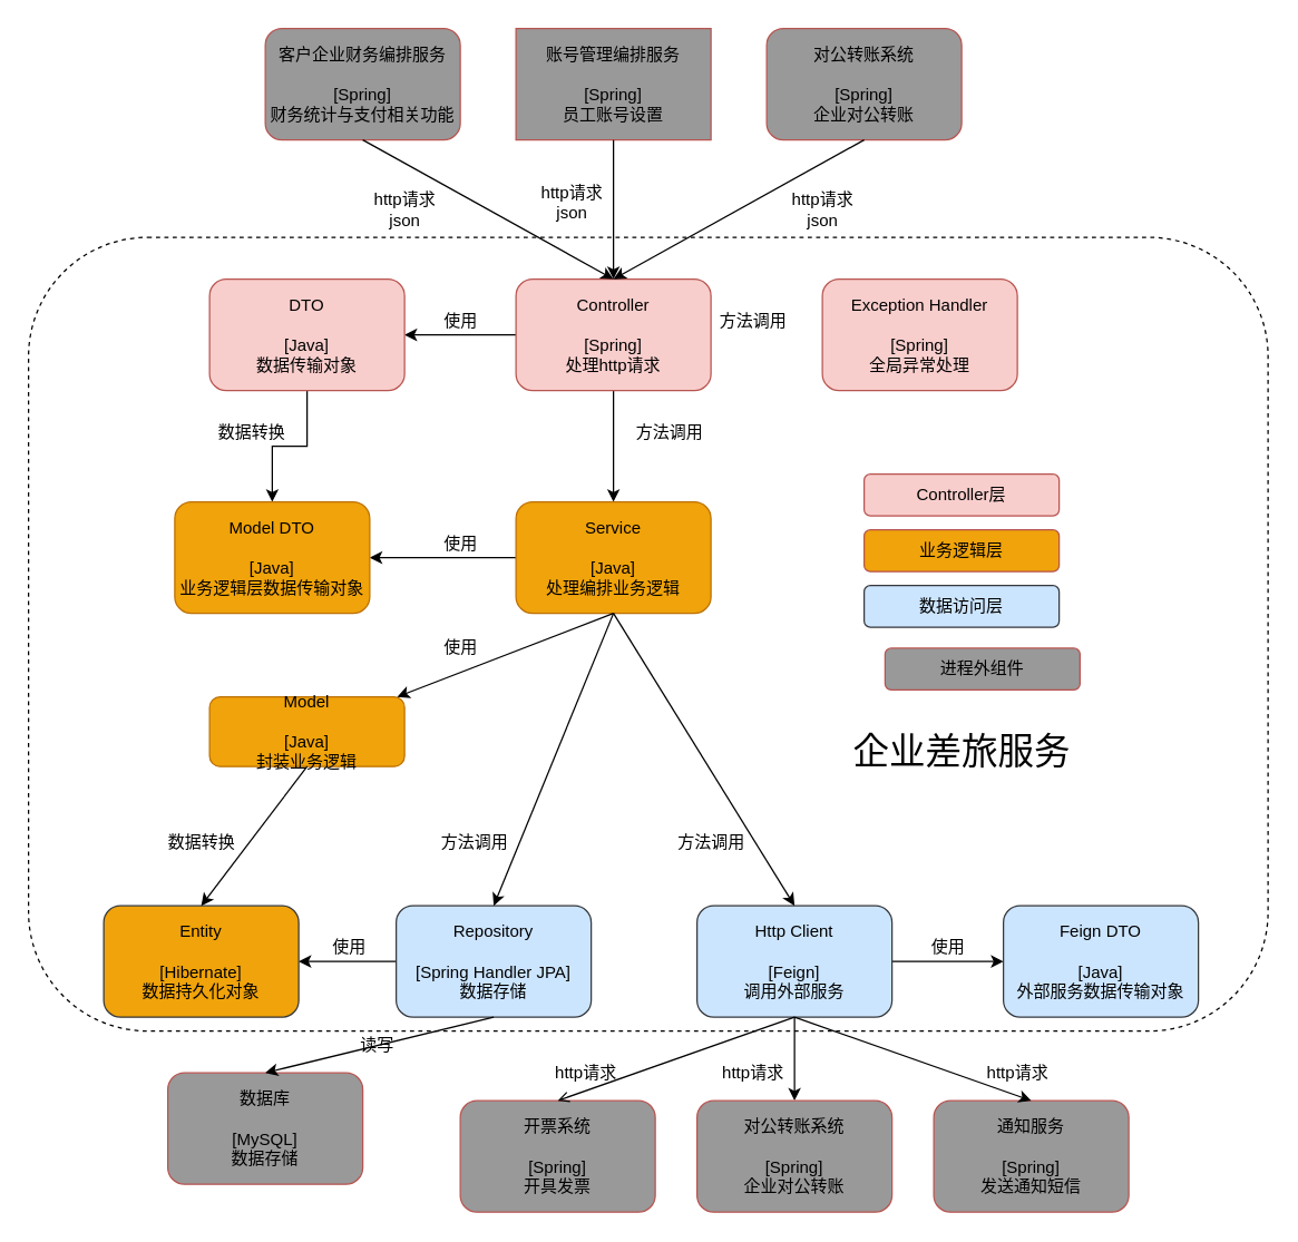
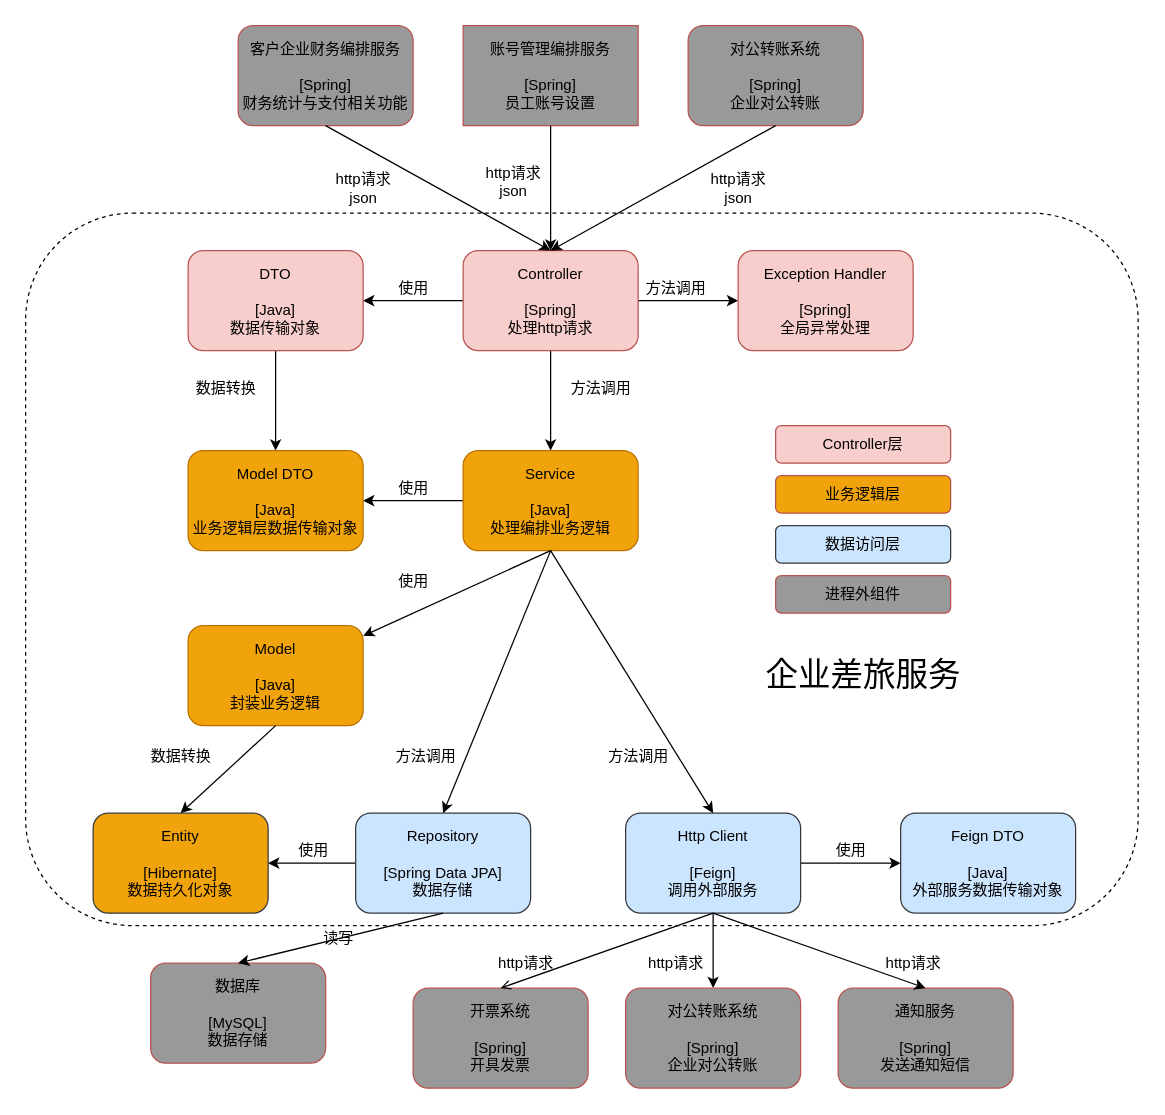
+ <mxCell id="3" style="edgeStyle=orthogonalEdgeStyle;rounded=0;orthogonalLoop=1;jettySize=auto;html=1;entryX=0;entryY=0.5;entryDx=0;entryDy=0;fontColor=#000000;" edge="1" parent="1" source="6" target="9"><mxGeometry relative="1" as="geometry" /></mxCell>
- <mxCell id="26" value="Model DTO&lt;br&gt;&lt;br&gt;[Java]&lt;br&gt;业务逻辑层数据传输对象" style="rounded=1;whiteSpace=wrap;html=1;fillColor=#f0a30a;noLabel=0;comic=0;recursiveResize=1;strokeColor=#BD7000;fontColor=#000000;" vertex="1" parent="1"><mxGeometry x="125" y="360" width="140" height="80" as="geometry" /></mxCell>
+ <mxCell id="26" value="Model DTO&lt;br&gt;&lt;br&gt;[Java]&lt;br&gt;业务逻辑层数据传输对象" style="rounded=1;whiteSpace=wrap;html=1;fillColor=#f0a30a;noLabel=0;comic=0;recursiveResize=1;strokeColor=#BD7000;fontColor=#000000;" vertex="1" parent="1"><mxGeometry x="150" y="360" width="140" height="80" as="geometry" /></mxCell>
- <mxCell id="59" value="进程外组件" style="rounded=1;whiteSpace=wrap;html=1;fillColor=#999999;noLabel=0;comic=0;recursiveResize=1;strokeColor=#b85450;" vertex="1" parent="1"><mxGeometry x="635" y="465" width="140" height="30" as="geometry" /></mxCell>
+ <mxCell id="59" value="进程外组件" style="rounded=1;whiteSpace=wrap;html=1;fillColor=#999999;noLabel=0;comic=0;recursiveResize=1;strokeColor=#b85450;" vertex="1" parent="1"><mxGeometry x="620" y="460" width="140" height="30" as="geometry" /></mxCell>
- <mxCell id="15" value="Model&lt;br&gt;&lt;br&gt;[Java]&lt;br&gt;封装业务逻辑" style="rounded=1;whiteSpace=wrap;html=1;fillColor=#f0a30a;noLabel=0;comic=0;recursiveResize=1;strokeColor=#BD7000;fontColor=#000000;" vertex="1" parent="1"><mxGeometry x="150" y="500" width="140" height="50" as="geometry" /></mxCell>
+ <mxCell id="15" value="Model&lt;br&gt;&lt;br&gt;[Java]&lt;br&gt;封装业务逻辑" style="rounded=1;whiteSpace=wrap;html=1;fillColor=#f0a30a;noLabel=0;comic=0;recursiveResize=1;strokeColor=#BD7000;fontColor=#000000;" vertex="1" parent="1"><mxGeometry x="150" y="500" width="140" height="80" as="geometry" /></mxCell>
- <mxCell id="19" value="Repository&lt;br&gt;&lt;br&gt;[Spring Handler JPA]&lt;br&gt;数据存储" style="rounded=1;whiteSpace=wrap;html=1;fillColor=#cce5ff;noLabel=0;comic=0;recursiveResize=1;strokeColor=#36393d;" vertex="1" parent="1"><mxGeometry x="284" y="650" width="140" height="80" as="geometry" /></mxCell>
+ <mxCell id="19" value="Repository&lt;br&gt;&lt;br&gt;[Spring Data JPA]&lt;br&gt;数据存储" style="rounded=1;whiteSpace=wrap;html=1;fillColor=#cce5ff;noLabel=0;comic=0;recursiveResize=1;strokeColor=#36393d;" vertex="1" parent="1"><mxGeometry x="284" y="650" width="140" height="80" as="geometry" /></mxCell>
